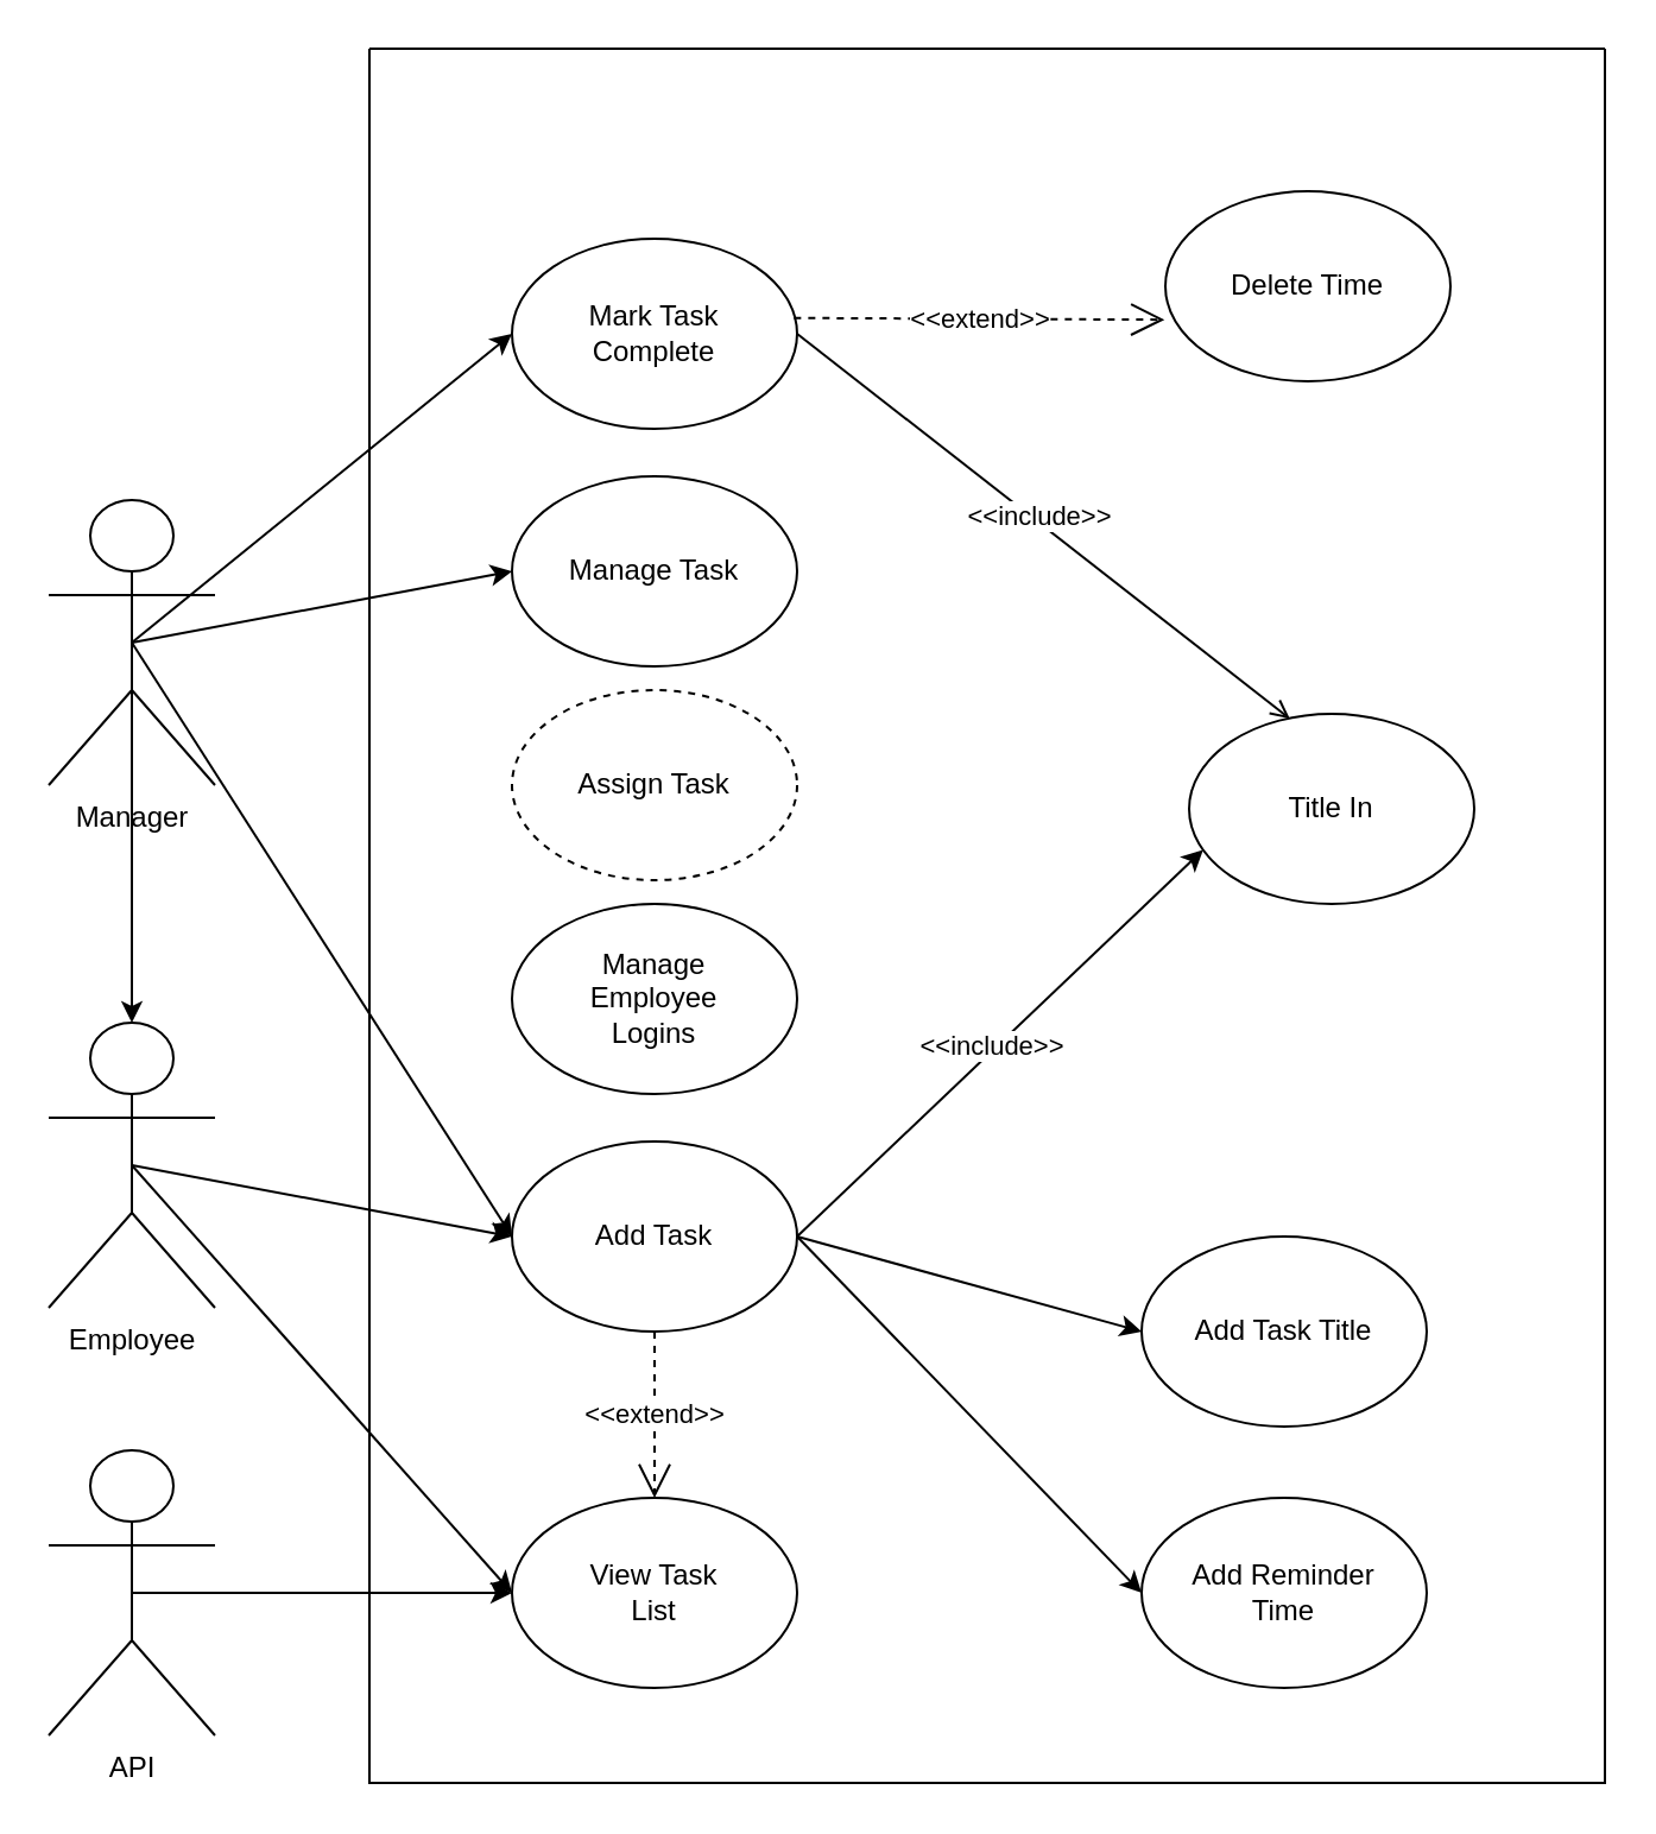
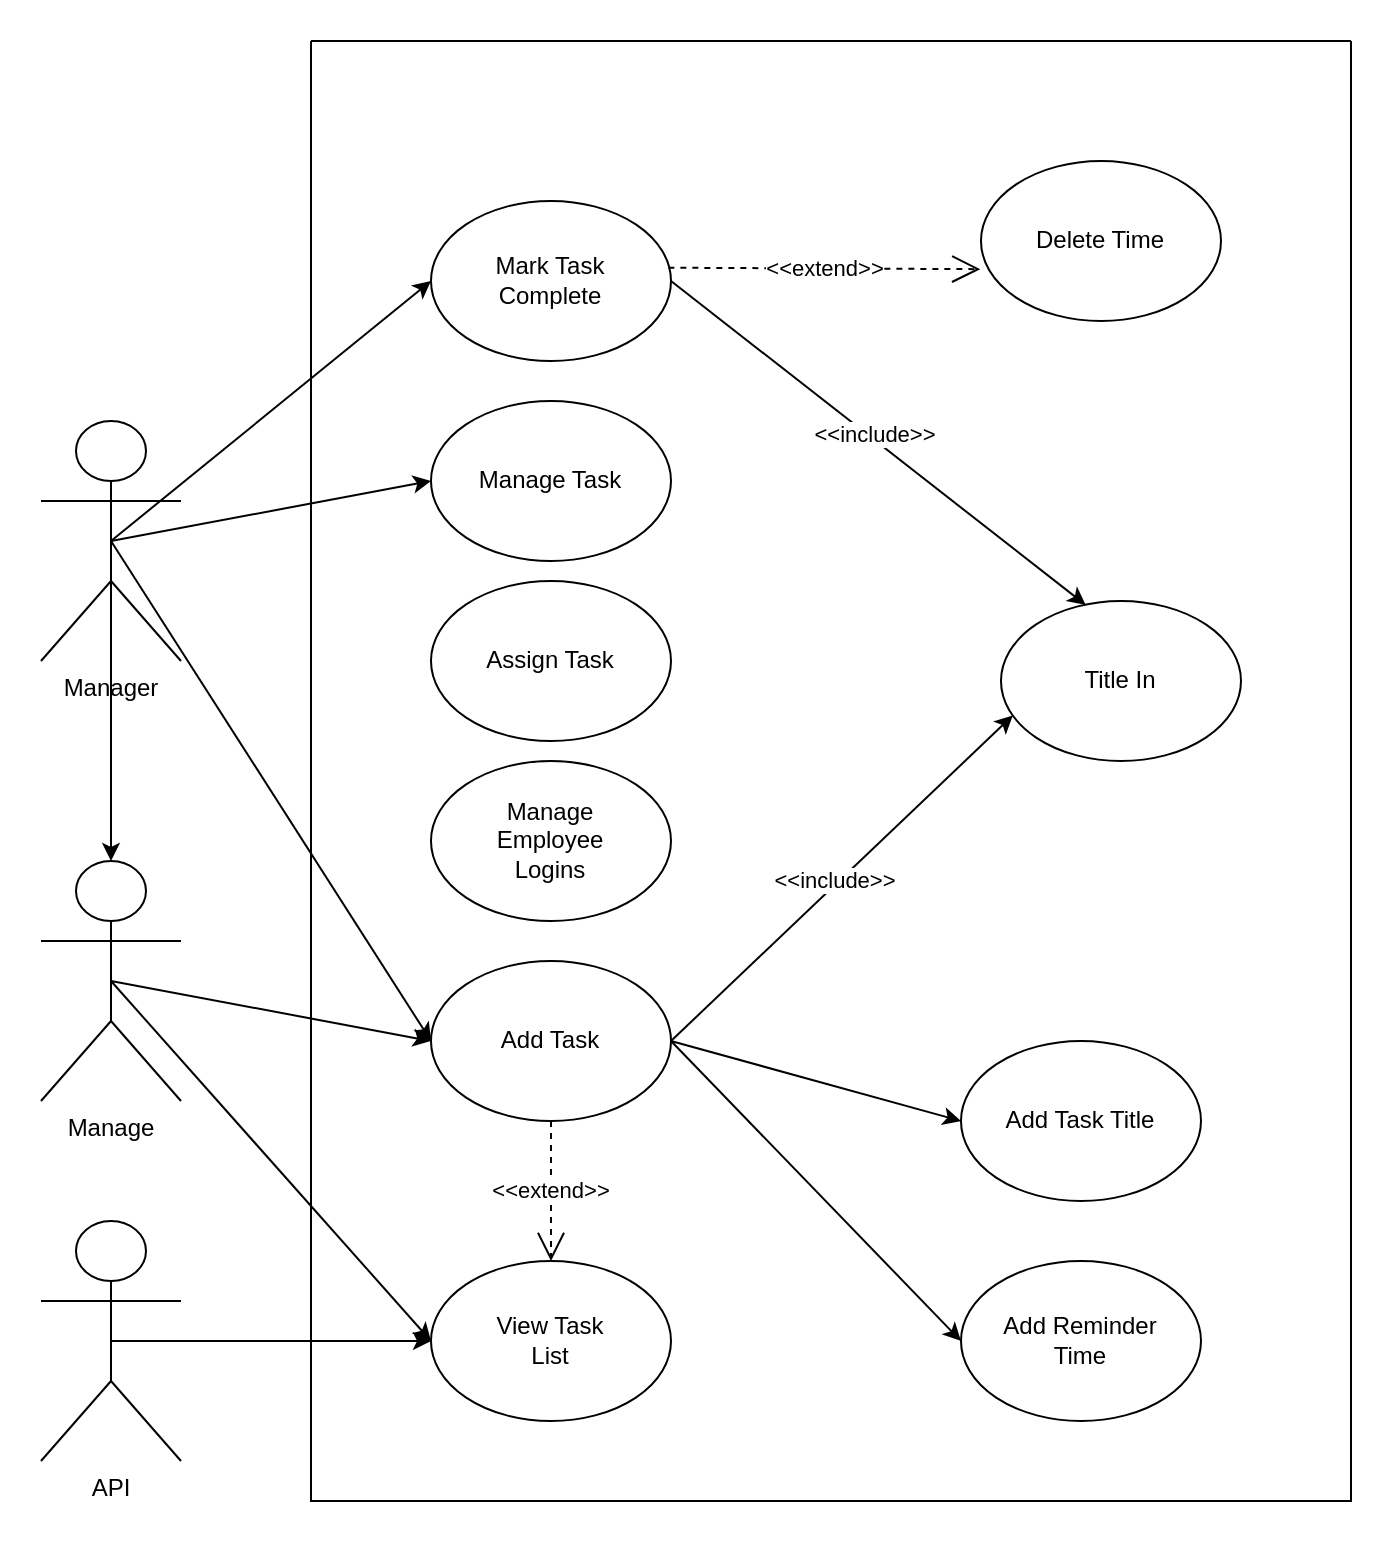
- <mxCell id="11" value="" style="endArrow=open;html=1;rounded=0;entryX=0.353;entryY=0.025;entryDx=0;entryDy=0;exitX=1;exitY=0.5;exitDx=0;exitDy=0;entryPerimeter=0;" edge="1" parent="2" source="3" target="6"><mxGeometry width="50" height="50" relative="1" as="geometry"><mxPoint x="170" y="160" as="sourcePoint" /><mxPoint x="310" y="120" as="targetPoint" /></mxGeometry></mxCell>
+ <mxCell id="11" value="" style="endArrow=classic;html=1;rounded=0;entryX=0.353;entryY=0.025;entryDx=0;entryDy=0;exitX=1;exitY=0.5;exitDx=0;exitDy=0;entryPerimeter=0;" edge="1" parent="2" source="3" target="6"><mxGeometry width="50" height="50" relative="1" as="geometry"><mxPoint x="170" y="160" as="sourcePoint" /><mxPoint x="310" y="120" as="targetPoint" /></mxGeometry></mxCell>
- <mxCell id="19" value="Assign Task" style="ellipse;whiteSpace=wrap;html=1;dashed=1;" vertex="1" parent="2"><mxGeometry x="60" y="270" width="120" height="80" as="geometry" /></mxCell>
+ <mxCell id="19" value="Assign Task" style="ellipse;whiteSpace=wrap;html=1;" vertex="1" parent="2"><mxGeometry x="60" y="270" width="120" height="80" as="geometry" /></mxCell>
- <mxCell id="24" value="Employee" style="shape=umlActor;verticalLabelPosition=bottom;verticalAlign=top;html=1;outlineConnect=0;" vertex="1" parent="1"><mxGeometry x="20" y="430" width="70" height="120" as="geometry" /></mxCell>
+ <mxCell id="24" value="Manage" style="shape=umlActor;verticalLabelPosition=bottom;verticalAlign=top;html=1;outlineConnect=0;" vertex="1" parent="1"><mxGeometry x="20" y="430" width="70" height="120" as="geometry" /></mxCell>
